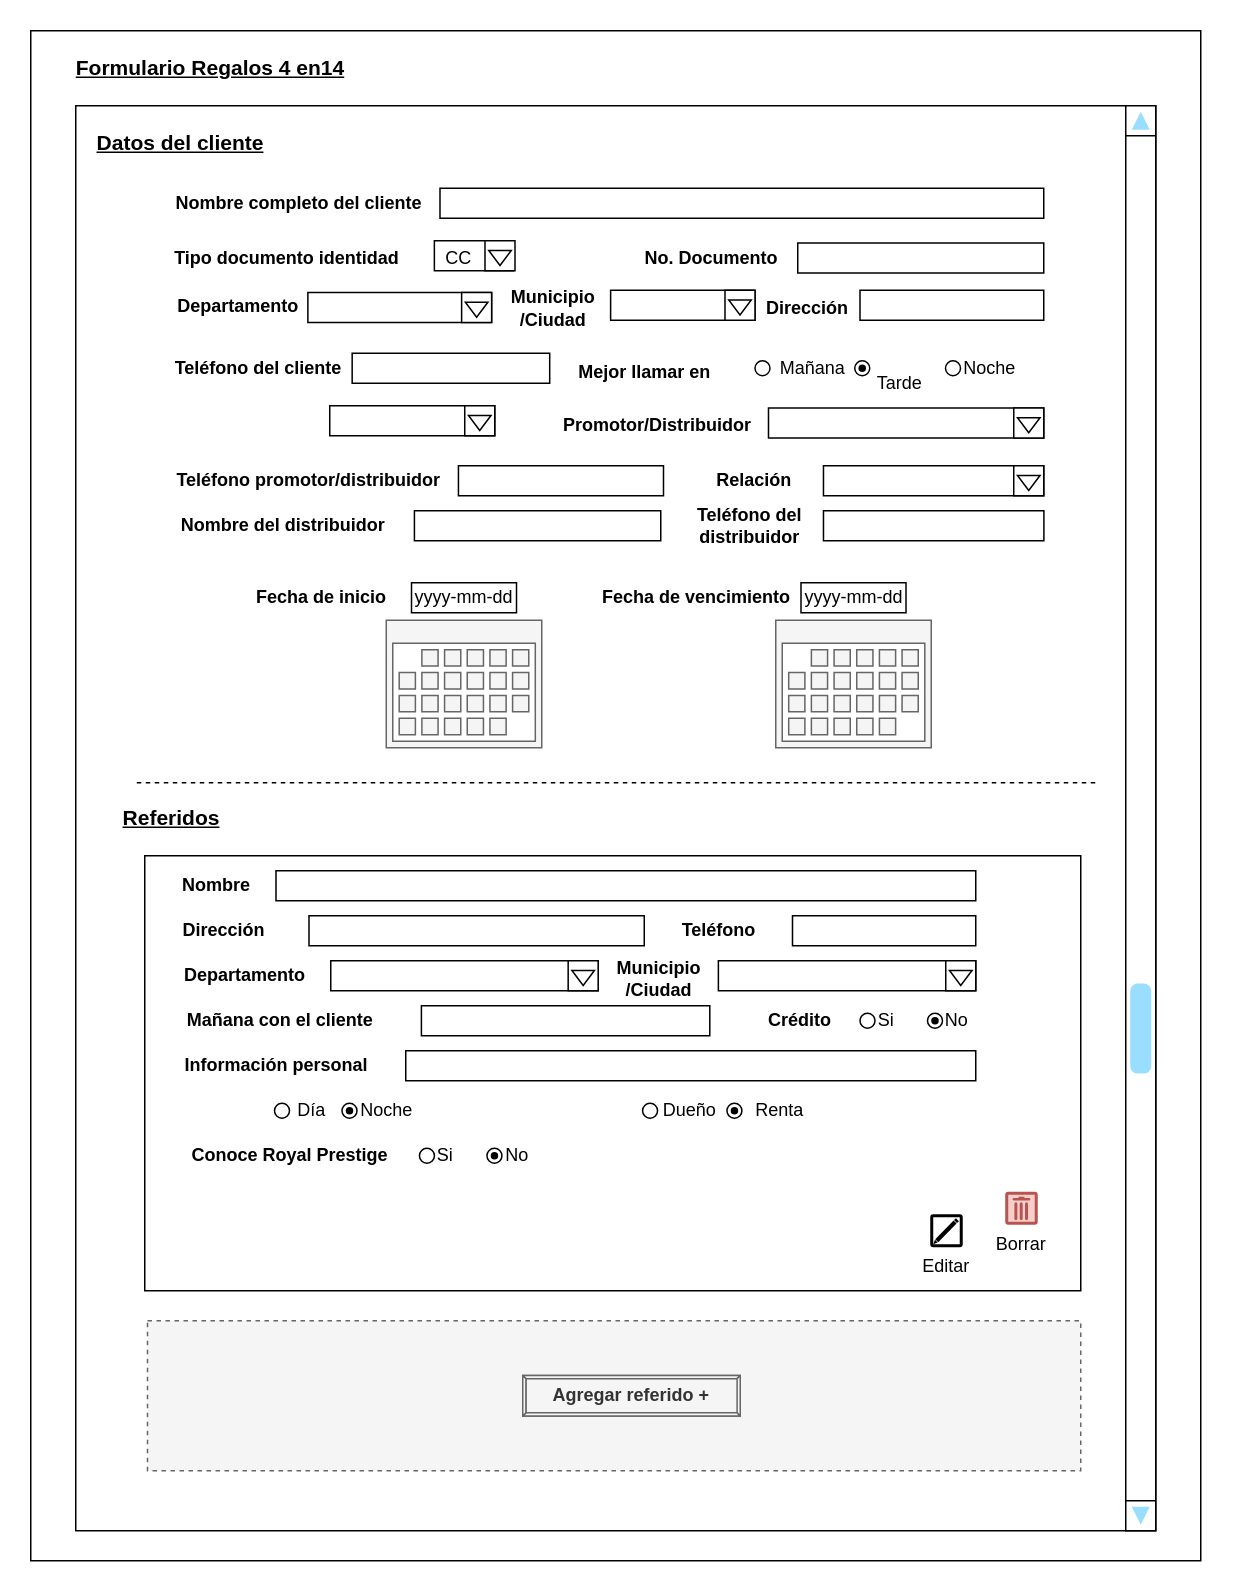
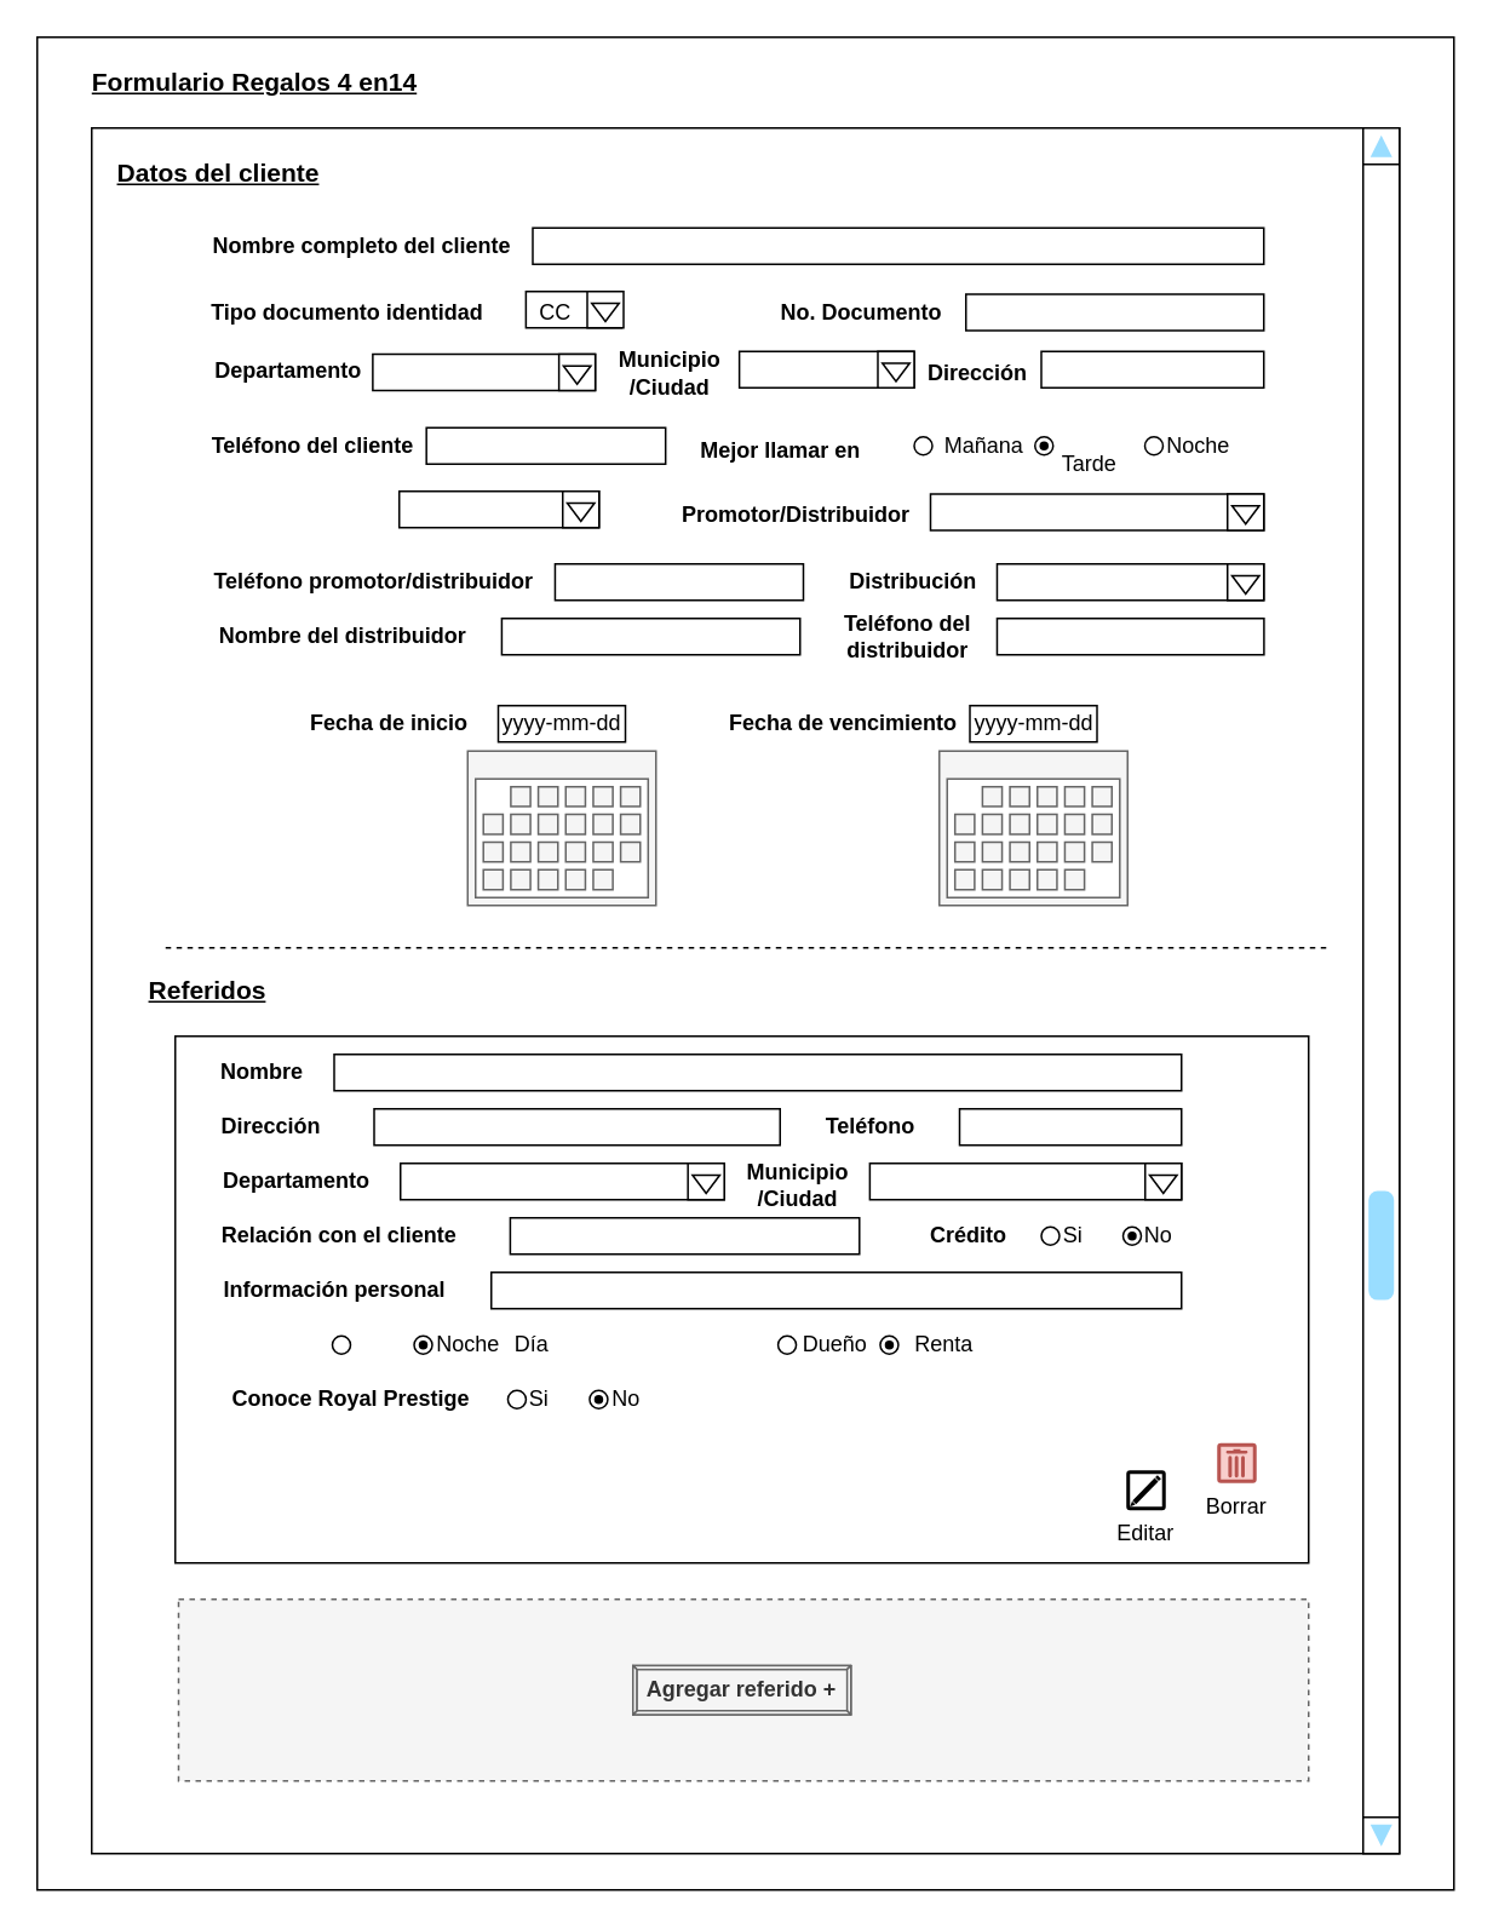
- <mxCell id="100" value="Relación" style="text;html=1;strokeColor=none;fillColor=none;align=center;verticalAlign=middle;whiteSpace=wrap;rounded=0;fontStyle=1" parent="1" vertex="1"><mxGeometry x="462.83" y="305" width="79" height="30" as="geometry" /></mxCell>
+ <mxCell id="100" value="Distribución" style="text;html=1;strokeColor=none;fillColor=none;align=center;verticalAlign=middle;whiteSpace=wrap;rounded=0;fontStyle=1" parent="1" vertex="1"><mxGeometry x="462.83" y="305" width="79" height="30" as="geometry" /></mxCell>
- <mxCell id="43" value="Mañana con el cliente" style="text;html=1;strokeColor=none;fillColor=none;align=center;verticalAlign=middle;whiteSpace=wrap;rounded=0;fontStyle=1" parent="1" vertex="1"><mxGeometry x="111.58" y="670" width="149" height="20" as="geometry" /></mxCell>
+ <mxCell id="43" value="Relación con el cliente" style="text;html=1;strokeColor=none;fillColor=none;align=center;verticalAlign=middle;whiteSpace=wrap;rounded=0;fontStyle=1" parent="1" vertex="1"><mxGeometry x="111.58" y="670" width="149" height="20" as="geometry" /></mxCell>
- <mxCell id="54" value="Día" style="text;html=1;strokeColor=none;fillColor=none;align=center;verticalAlign=middle;whiteSpace=wrap;rounded=0;fontStyle=0" parent="1" vertex="1"><mxGeometry x="195" y="730" width="25" height="20" as="geometry" /></mxCell>
+ <mxCell id="54" value="Día" style="text;html=1;strokeColor=none;fillColor=none;align=center;verticalAlign=middle;whiteSpace=wrap;rounded=0;fontStyle=0" parent="1" vertex="1"><mxGeometry x="280" y="730" width="25" height="20" as="geometry" /></mxCell>
- <mxCell id="70" value="&lt;b&gt;Agregar referido +&lt;/b&gt;" style="labelPosition=center;verticalLabelPosition=middle;align=center;html=1;shape=mxgraph.basic.button;dx=2.1;whiteSpace=wrap;fillColor=#f5f5f5;strokeColor=#666666;fontColor=#333333;" parent="1" vertex="1"><mxGeometry x="348" y="916.5" width="145" height="27" as="geometry" /></mxCell>
+ <mxCell id="70" value="&lt;b&gt;Agregar referido +&lt;/b&gt;" style="labelPosition=center;verticalLabelPosition=middle;align=center;html=1;shape=mxgraph.basic.button;dx=2.1;whiteSpace=wrap;fillColor=#f5f5f5;strokeColor=#666666;fontColor=#333333;" parent="1" vertex="1"><mxGeometry x="348" y="916.5" width="120" height="27" as="geometry" /></mxCell>
